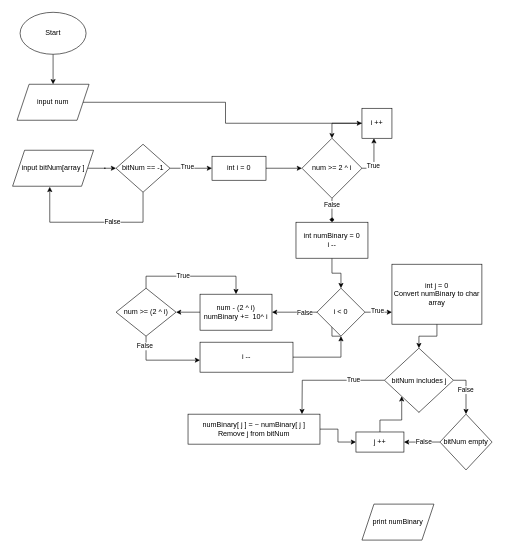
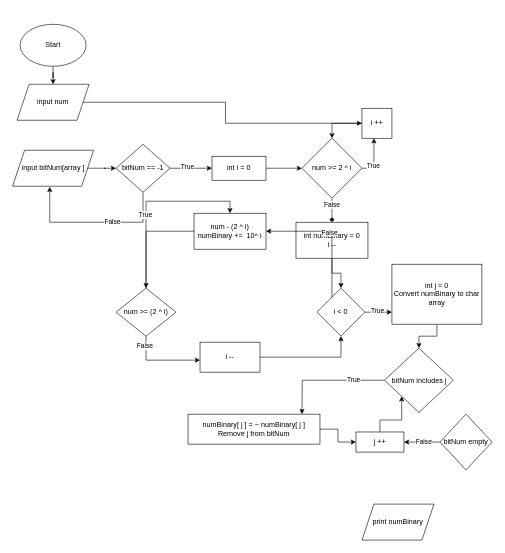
- <mxCell id="3" value="Start" style="ellipse;whiteSpace=wrap;html=1;" vertex="1" parent="1"><mxGeometry x="33" y="20" width="110" height="70" as="geometry" /></mxCell>
+ <mxCell id="3" value="Start" style="ellipse;whiteSpace=wrap;html=1;" vertex="1" parent="1"><mxGeometry x="33" y="40" width="110" height="70" as="geometry" /></mxCell>
- <mxCell id="30" value="num - (2 ^ i)&lt;br&gt;numBinary +=&amp;nbsp; 10^ i" style="rounded=0;whiteSpace=wrap;html=1;" vertex="1" parent="1"><mxGeometry x="333" y="490" width="120" height="60" as="geometry" /></mxCell>
+ <mxCell id="30" value="num - (2 ^ i)&lt;br&gt;numBinary +=&amp;nbsp; 10^ i" style="rounded=0;whiteSpace=wrap;html=1;" vertex="1" parent="1"><mxGeometry x="323" y="355" width="120" height="60" as="geometry" /></mxCell>
- <mxCell id="37" value="i --" style="rounded=0;whiteSpace=wrap;html=1;" vertex="1" parent="1"><mxGeometry x="333" y="570" width="155" height="50" as="geometry" /></mxCell>
+ <mxCell id="37" value="i --" style="rounded=0;whiteSpace=wrap;html=1;" vertex="1" parent="1"><mxGeometry x="333" y="570" width="100" height="50" as="geometry" /></mxCell>
- <mxCell id="43" style="edgeStyle=orthogonalEdgeStyle;rounded=0;orthogonalLoop=1;jettySize=auto;html=1;exitX=1;exitY=0.5;exitDx=0;exitDy=0;entryX=0.5;entryY=0;entryDx=0;entryDy=0;" edge="1" parent="1" source="45" target="48"><mxGeometry relative="1" as="geometry" /></mxCell>
- <mxCell id="44" value="False" style="edgeLabel;html=1;align=center;verticalAlign=middle;resizable=0;points=[];" vertex="1" connectable="0" parent="43"><mxGeometry x="-0.034" y="-1" relative="1" as="geometry"><mxPoint as="offset" /></mxGeometry></mxCell>
